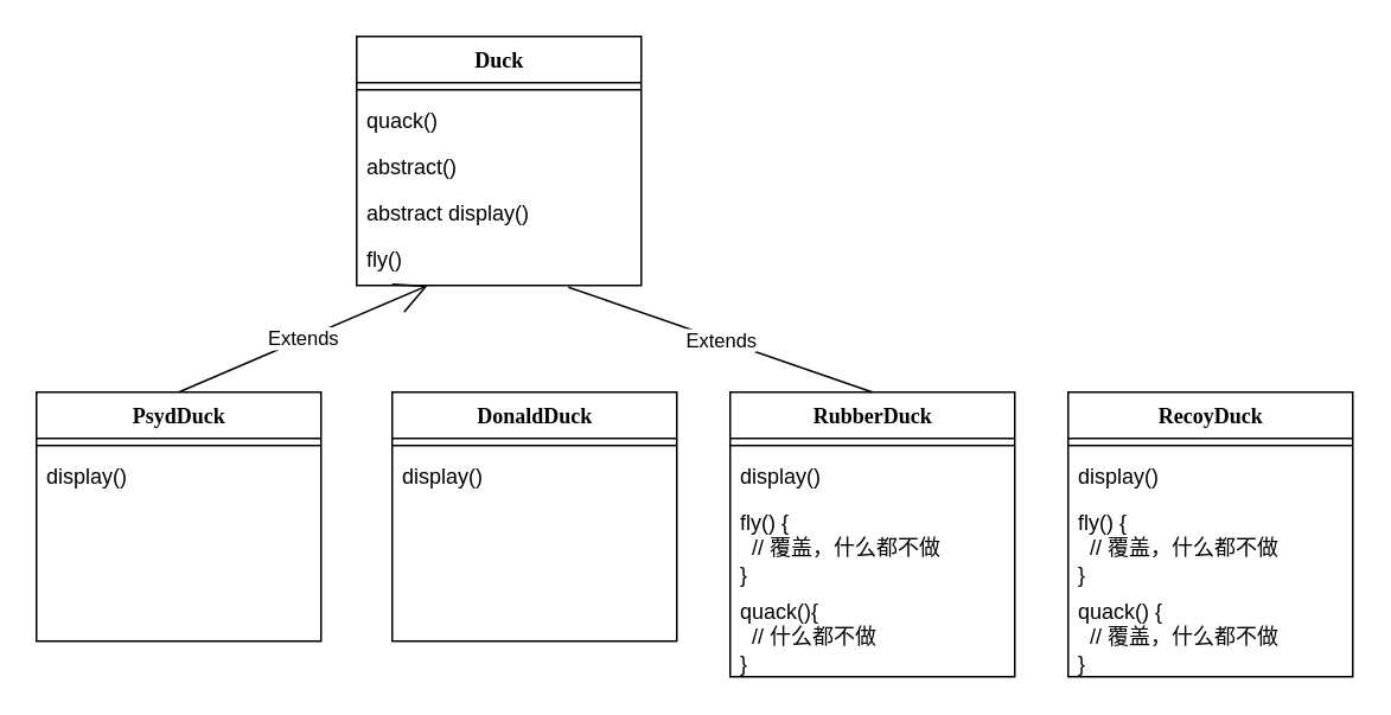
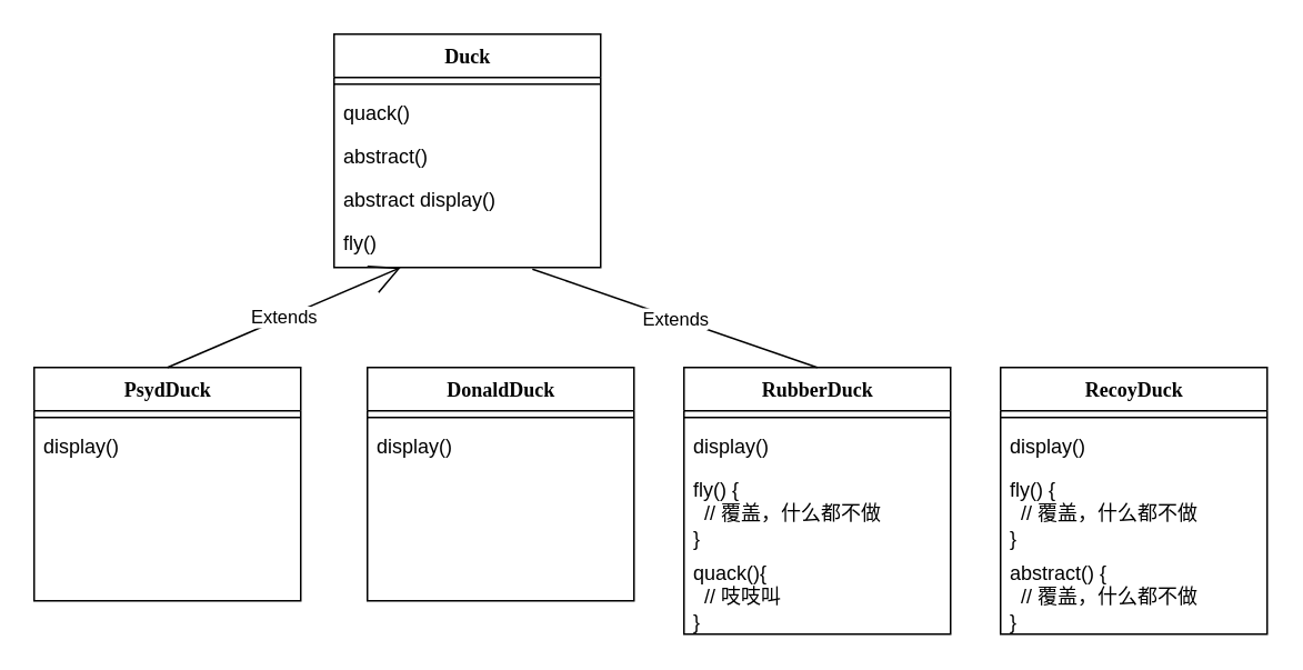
- <mxCell id="19" value="quack(){&lt;br&gt;&amp;nbsp; // 什么都不做&lt;br&gt;}" style="text;html=1;strokeColor=none;fillColor=none;align=left;verticalAlign=top;spacingLeft=4;spacingRight=4;whiteSpace=wrap;overflow=hidden;rotatable=0;points=[[0,0.5],[1,0.5]];portConstraint=eastwest;" vertex="1" parent="15"><mxGeometry y="110" width="160" height="50" as="geometry" /></mxCell>
+ <mxCell id="19" value="quack(){&lt;br&gt;&amp;nbsp; // 吱吱叫&lt;br&gt;}" style="text;html=1;strokeColor=none;fillColor=none;align=left;verticalAlign=top;spacingLeft=4;spacingRight=4;whiteSpace=wrap;overflow=hidden;rotatable=0;points=[[0,0.5],[1,0.5]];portConstraint=eastwest;" vertex="1" parent="15"><mxGeometry y="110" width="160" height="50" as="geometry" /></mxCell>
- <mxCell id="25" value="quack() {&lt;br&gt;&amp;nbsp; // 覆盖，什么都不做&lt;br&gt;}" style="text;html=1;strokeColor=none;fillColor=none;align=left;verticalAlign=top;spacingLeft=4;spacingRight=4;whiteSpace=wrap;overflow=hidden;rotatable=0;points=[[0,0.5],[1,0.5]];portConstraint=eastwest;" vertex="1" parent="21"><mxGeometry y="110" width="160" height="50" as="geometry" /></mxCell>
+ <mxCell id="25" value="abstract() {&lt;br&gt;&amp;nbsp; // 覆盖，什么都不做&lt;br&gt;}" style="text;html=1;strokeColor=none;fillColor=none;align=left;verticalAlign=top;spacingLeft=4;spacingRight=4;whiteSpace=wrap;overflow=hidden;rotatable=0;points=[[0,0.5],[1,0.5]];portConstraint=eastwest;" vertex="1" parent="21"><mxGeometry y="110" width="160" height="50" as="geometry" /></mxCell>
